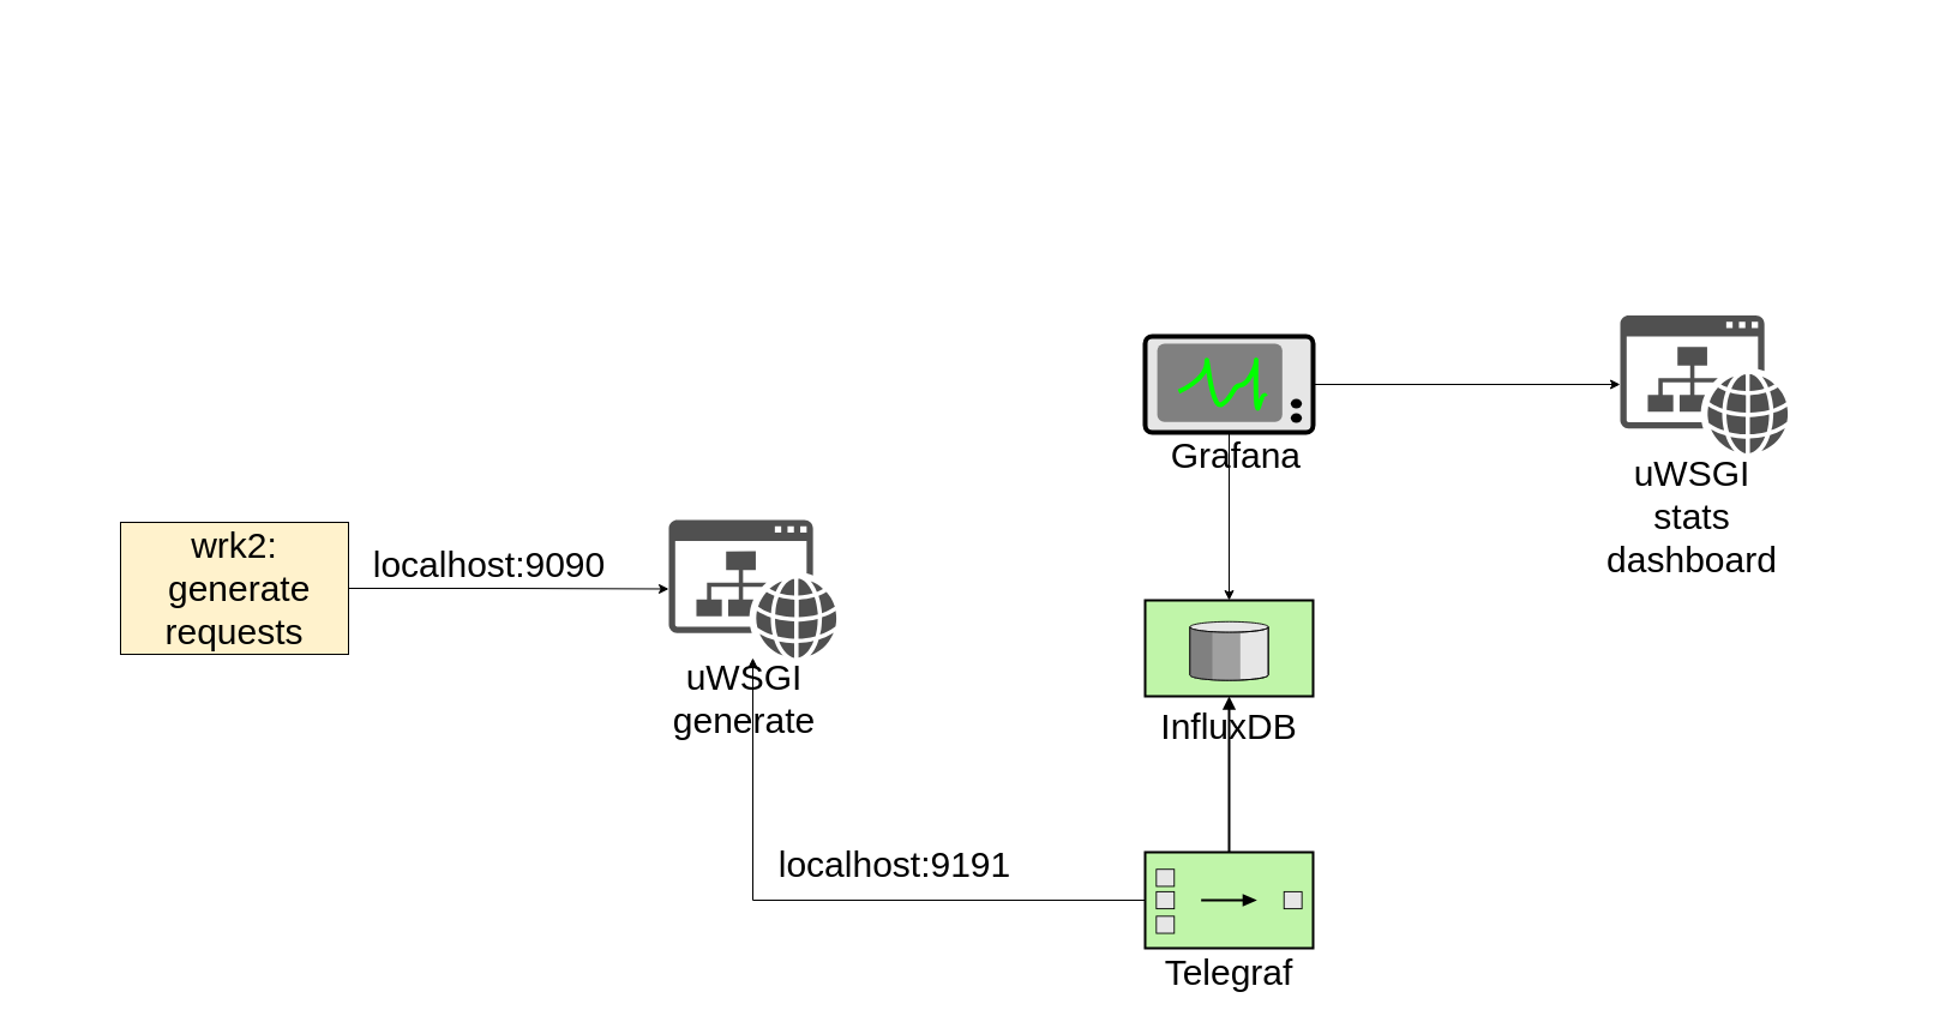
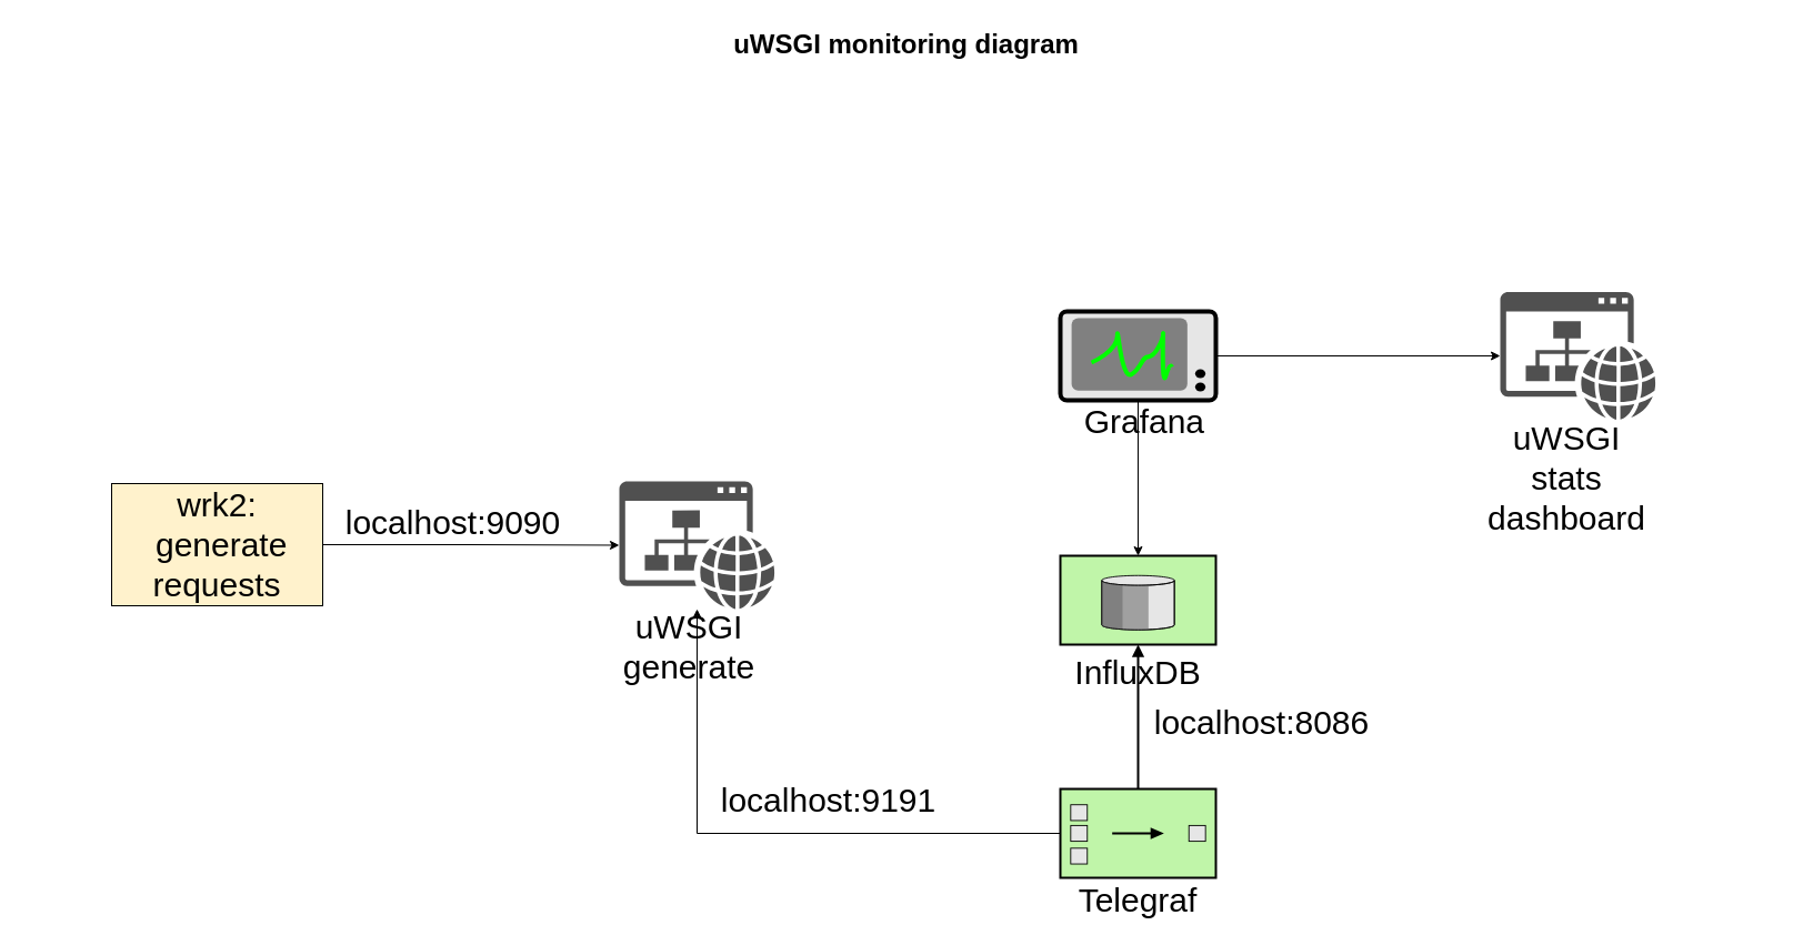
+ <mxCell id="7" value="uWSGI monitoring diagram" style="text;strokeColor=none;fillColor=none;html=1;fontSize=24;fontStyle=1;verticalAlign=middle;align=center;" parent="1" vertex="1"><mxGeometry x="20" y="20" width="1590" height="40" as="geometry" /></mxCell>
+ <mxCell id="21" value="localhost:8086" style="text;html=1;resizable=0;autosize=1;align=center;verticalAlign=middle;points=[];fillColor=none;strokeColor=none;rounded=0;fontSize=30;" vertex="1" parent="1"><mxGeometry x="1030" y="630" width="210" height="40" as="geometry" /></mxCell>
